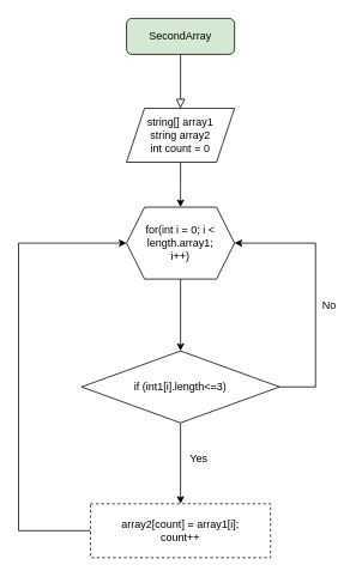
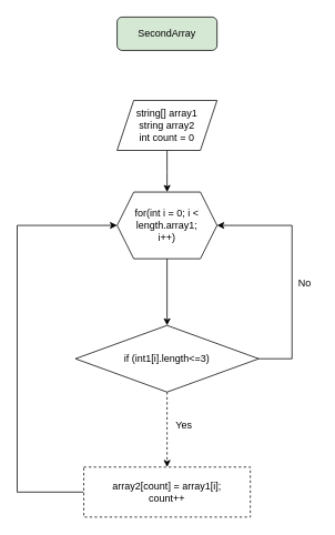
- <mxCell id="2" value="" style="rounded=0;html=1;jettySize=auto;orthogonalLoop=1;fontSize=11;endArrow=block;endFill=0;endSize=8;strokeWidth=1;shadow=0;labelBackgroundColor=none;edgeStyle=orthogonalEdgeStyle;entryX=0.5;entryY=0;entryDx=0;entryDy=0;" parent="1" source="3" target="5" edge="1"><mxGeometry relative="1" as="geometry"><mxPoint x="200" y="110" as="targetPoint" /></mxGeometry></mxCell>
- <mxCell id="8" value="" style="edgeStyle=orthogonalEdgeStyle;rounded=0;orthogonalLoop=1;jettySize=auto;html=1;" edge="1" parent="1" source="10" target="12"><mxGeometry relative="1" as="geometry" /></mxCell>
+ <mxCell id="8" value="" style="edgeStyle=orthogonalEdgeStyle;rounded=0;orthogonalLoop=1;jettySize=auto;html=1;dashed=1;" edge="1" parent="1" source="10" target="12"><mxGeometry relative="1" as="geometry" /></mxCell>
